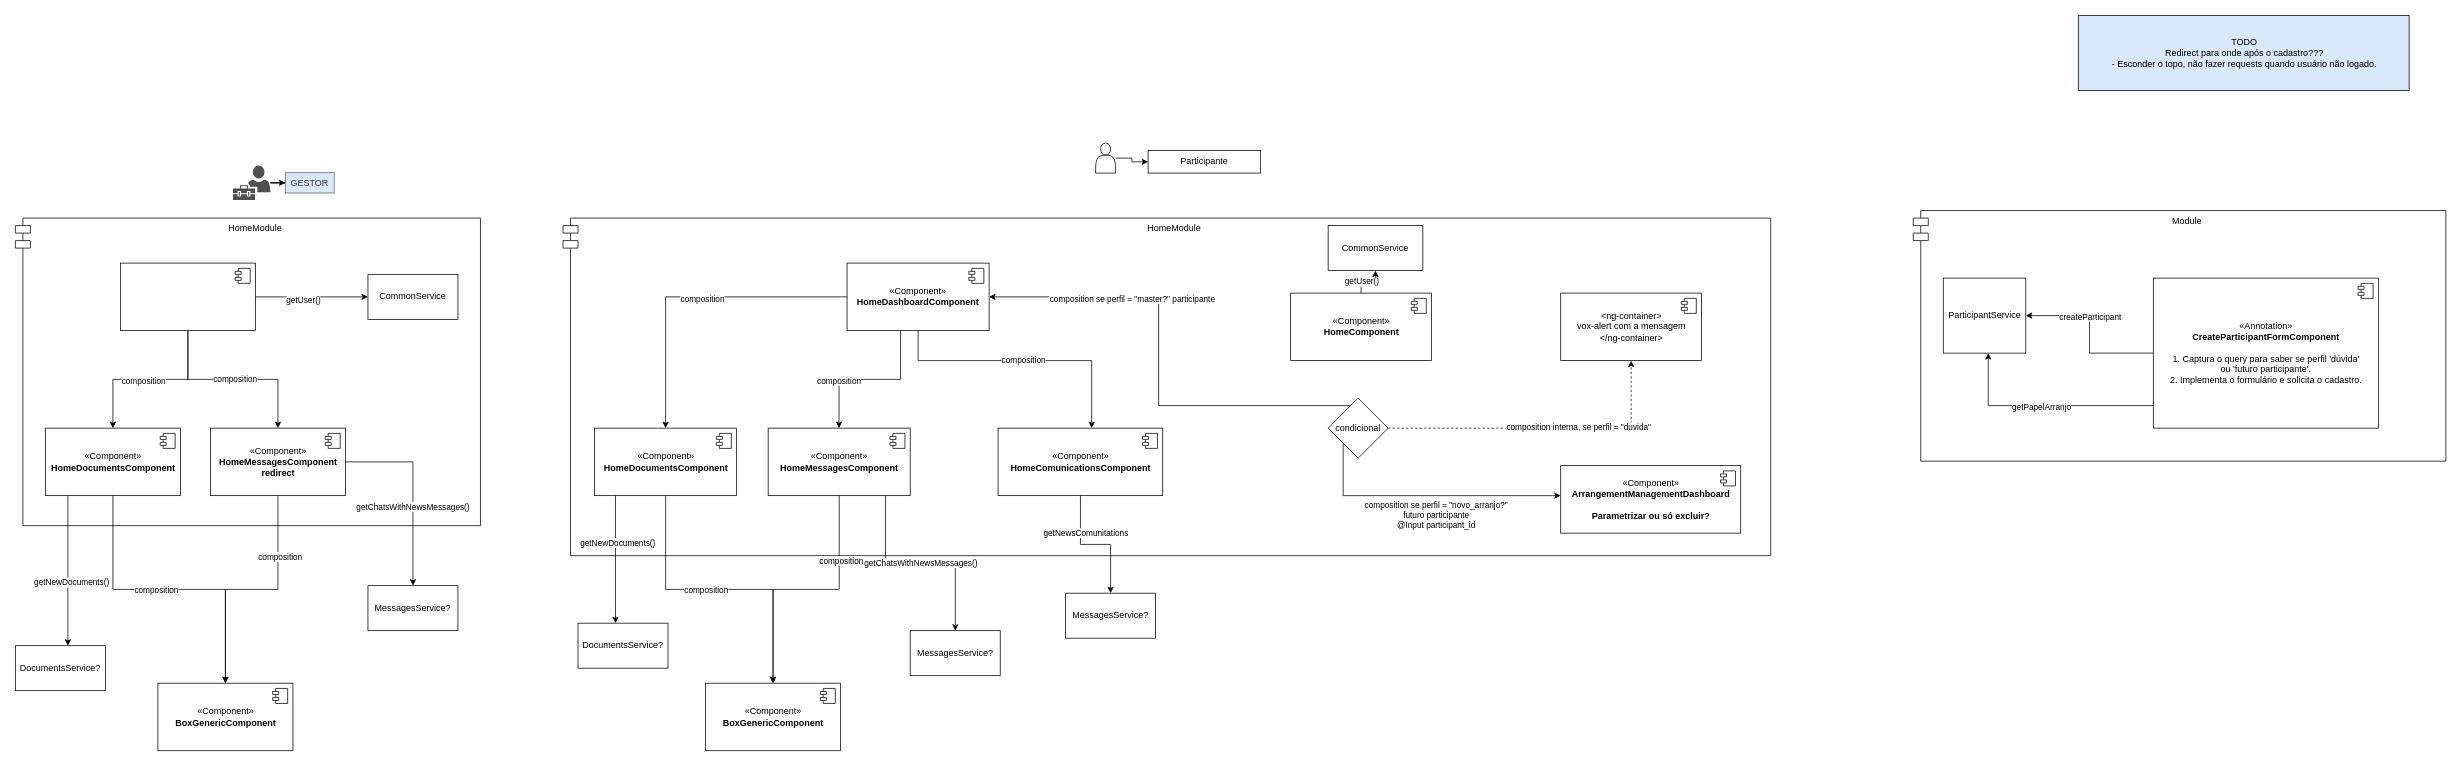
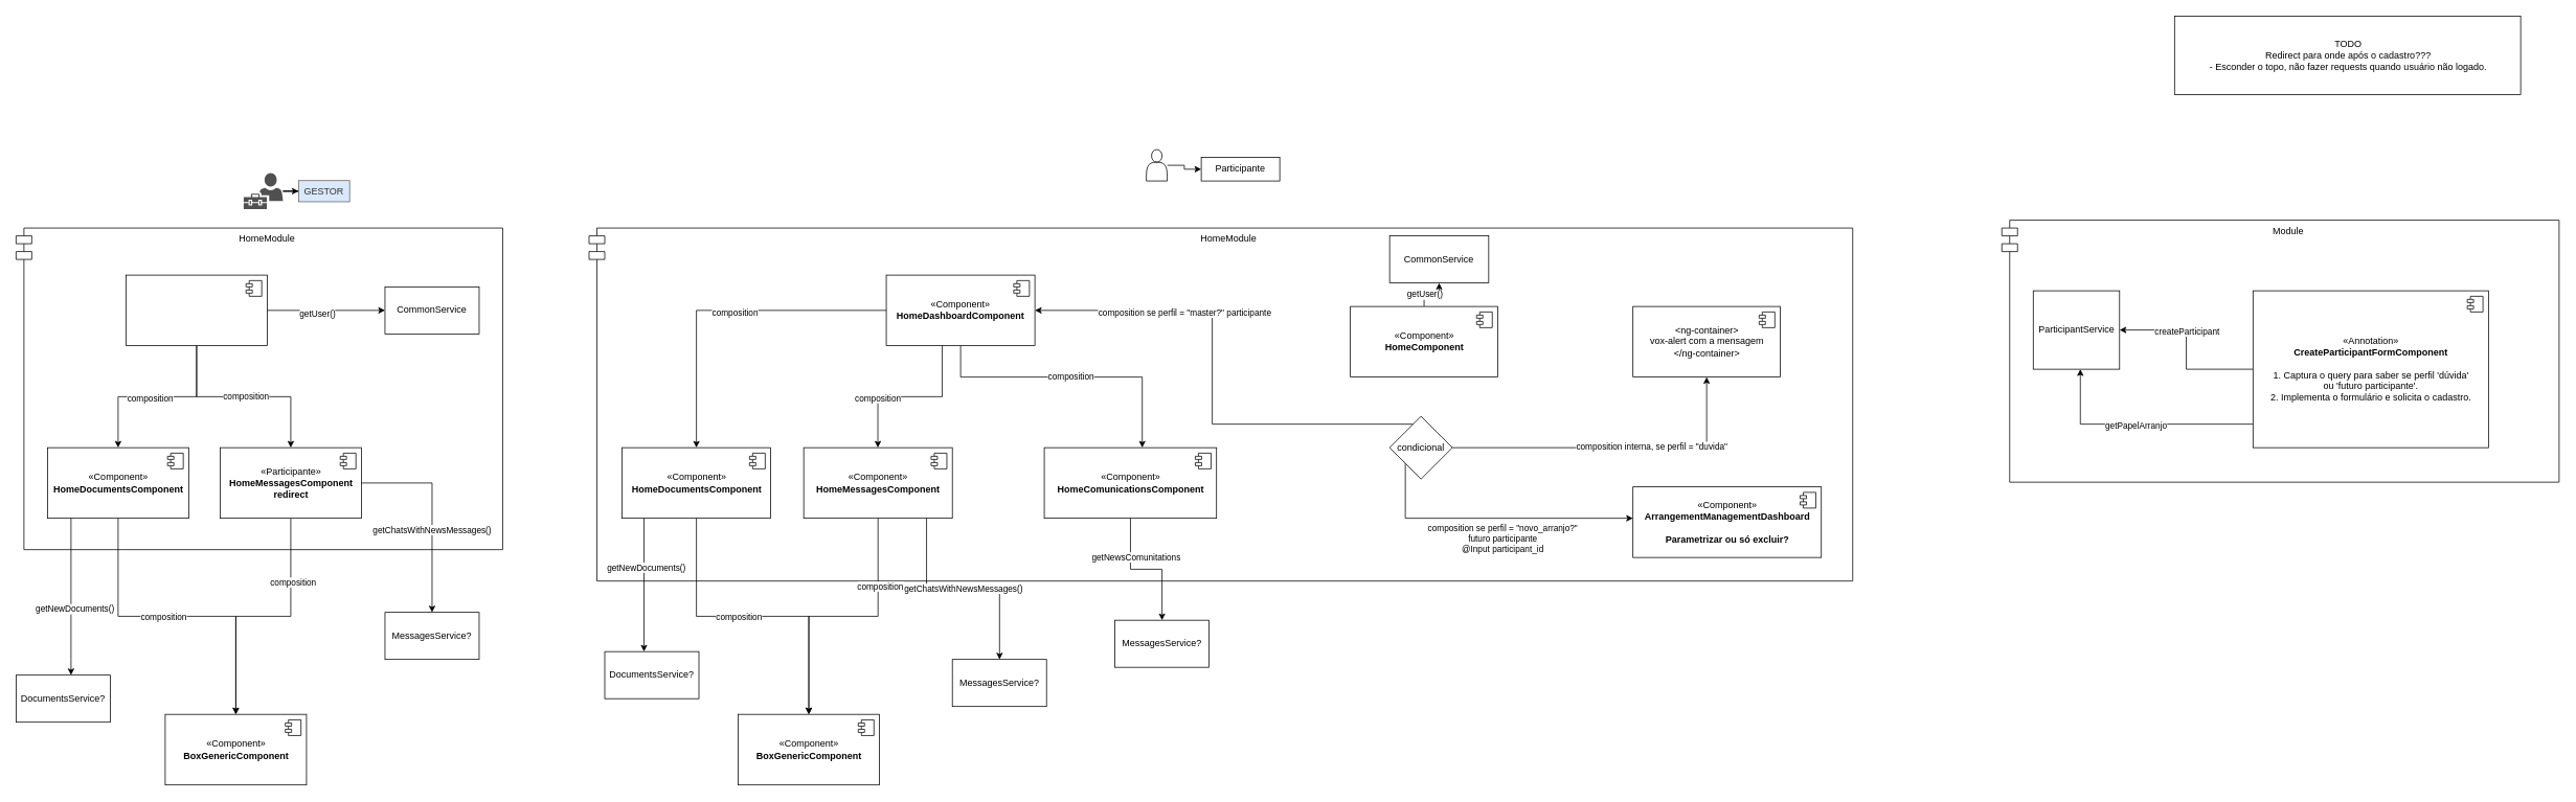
- <mxCell id="84" value="TODO&lt;br&gt;Redirect para onde após o cadastro???&lt;br&gt;- Esconder o topo, não fazer requests quando usuário não logado." style="html=1;labelBackgroundColor=none;fontColor=#000000;fillColor=#dae8fc;" vertex="1" parent="1"><mxGeometry x="2770" y="20" width="441" height="100" as="geometry" /></mxCell>
+ <mxCell id="84" value="TODO&lt;br&gt;Redirect para onde após o cadastro???&lt;br&gt;- Esconder o topo, não fazer requests quando usuário não logado." style="html=1;labelBackgroundColor=none;fontColor=#000000;" vertex="1" parent="1"><mxGeometry x="2770" y="20" width="441" height="100" as="geometry" /></mxCell>
- <mxCell id="76" value="Participante" style="whiteSpace=wrap;html=1;labelBackgroundColor=none;" vertex="1" parent="1"><mxGeometry x="1530" y="200" width="150" height="30" as="geometry" /></mxCell>
+ <mxCell id="76" value="Participante" style="whiteSpace=wrap;html=1;labelBackgroundColor=none;" vertex="1" parent="1"><mxGeometry x="1530" y="200" width="100" height="30" as="geometry" /></mxCell>
- <mxCell id="51" value="" style="edgeStyle=orthogonalEdgeStyle;rounded=0;orthogonalLoop=1;jettySize=auto;html=1;fontColor=#000000;dashed=1;" edge="1" parent="33" source="59" target="62"><mxGeometry relative="1" as="geometry" /></mxCell>
+ <mxCell id="51" value="" style="edgeStyle=orthogonalEdgeStyle;rounded=0;orthogonalLoop=1;jettySize=auto;html=1;fontColor=#000000;" edge="1" parent="33" source="59" target="62"><mxGeometry relative="1" as="geometry" /></mxCell>
- <mxCell id="13" value="«Component»&lt;br&gt;&lt;b&gt;HomeMessagesComponent&lt;br&gt;redirect&lt;br&gt;&lt;/b&gt;" style="html=1;dropTarget=0;" vertex="1" parent="3"><mxGeometry x="260" y="280" width="180" height="90" as="geometry" /></mxCell>
+ <mxCell id="13" value="«Participante»&lt;br&gt;&lt;b&gt;HomeMessagesComponent&lt;br&gt;redirect&lt;br&gt;&lt;/b&gt;" style="html=1;dropTarget=0;" vertex="1" parent="3"><mxGeometry x="260" y="280" width="180" height="90" as="geometry" /></mxCell>
